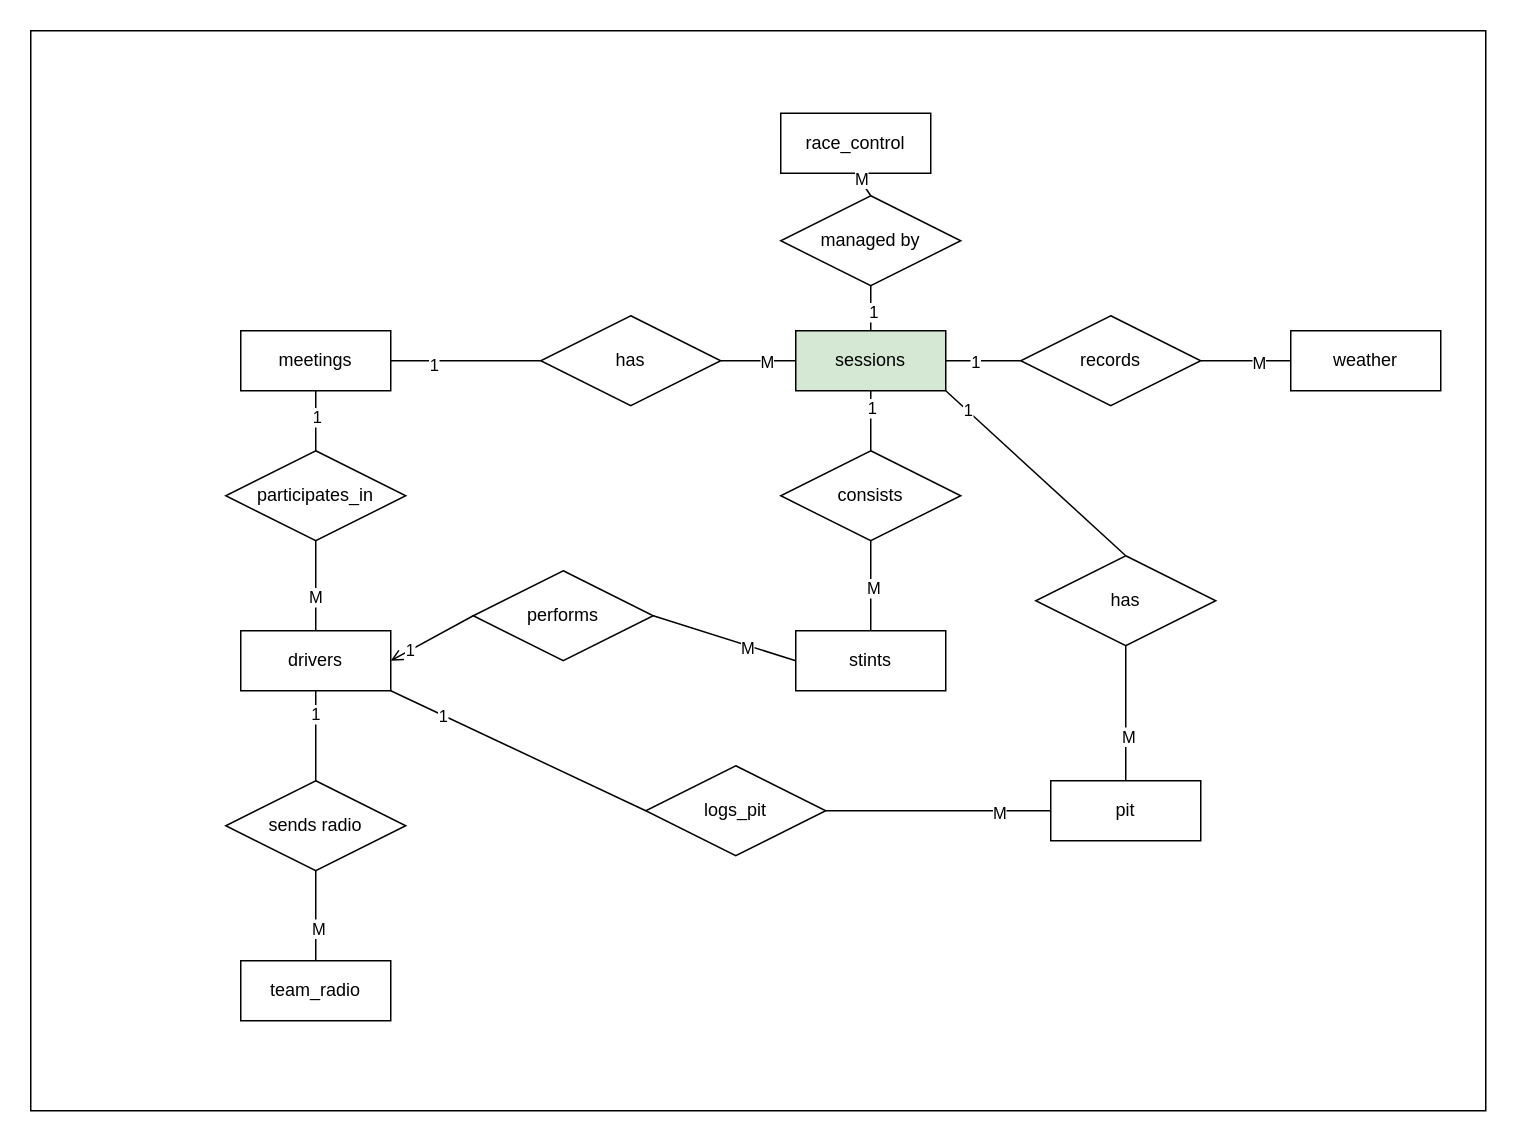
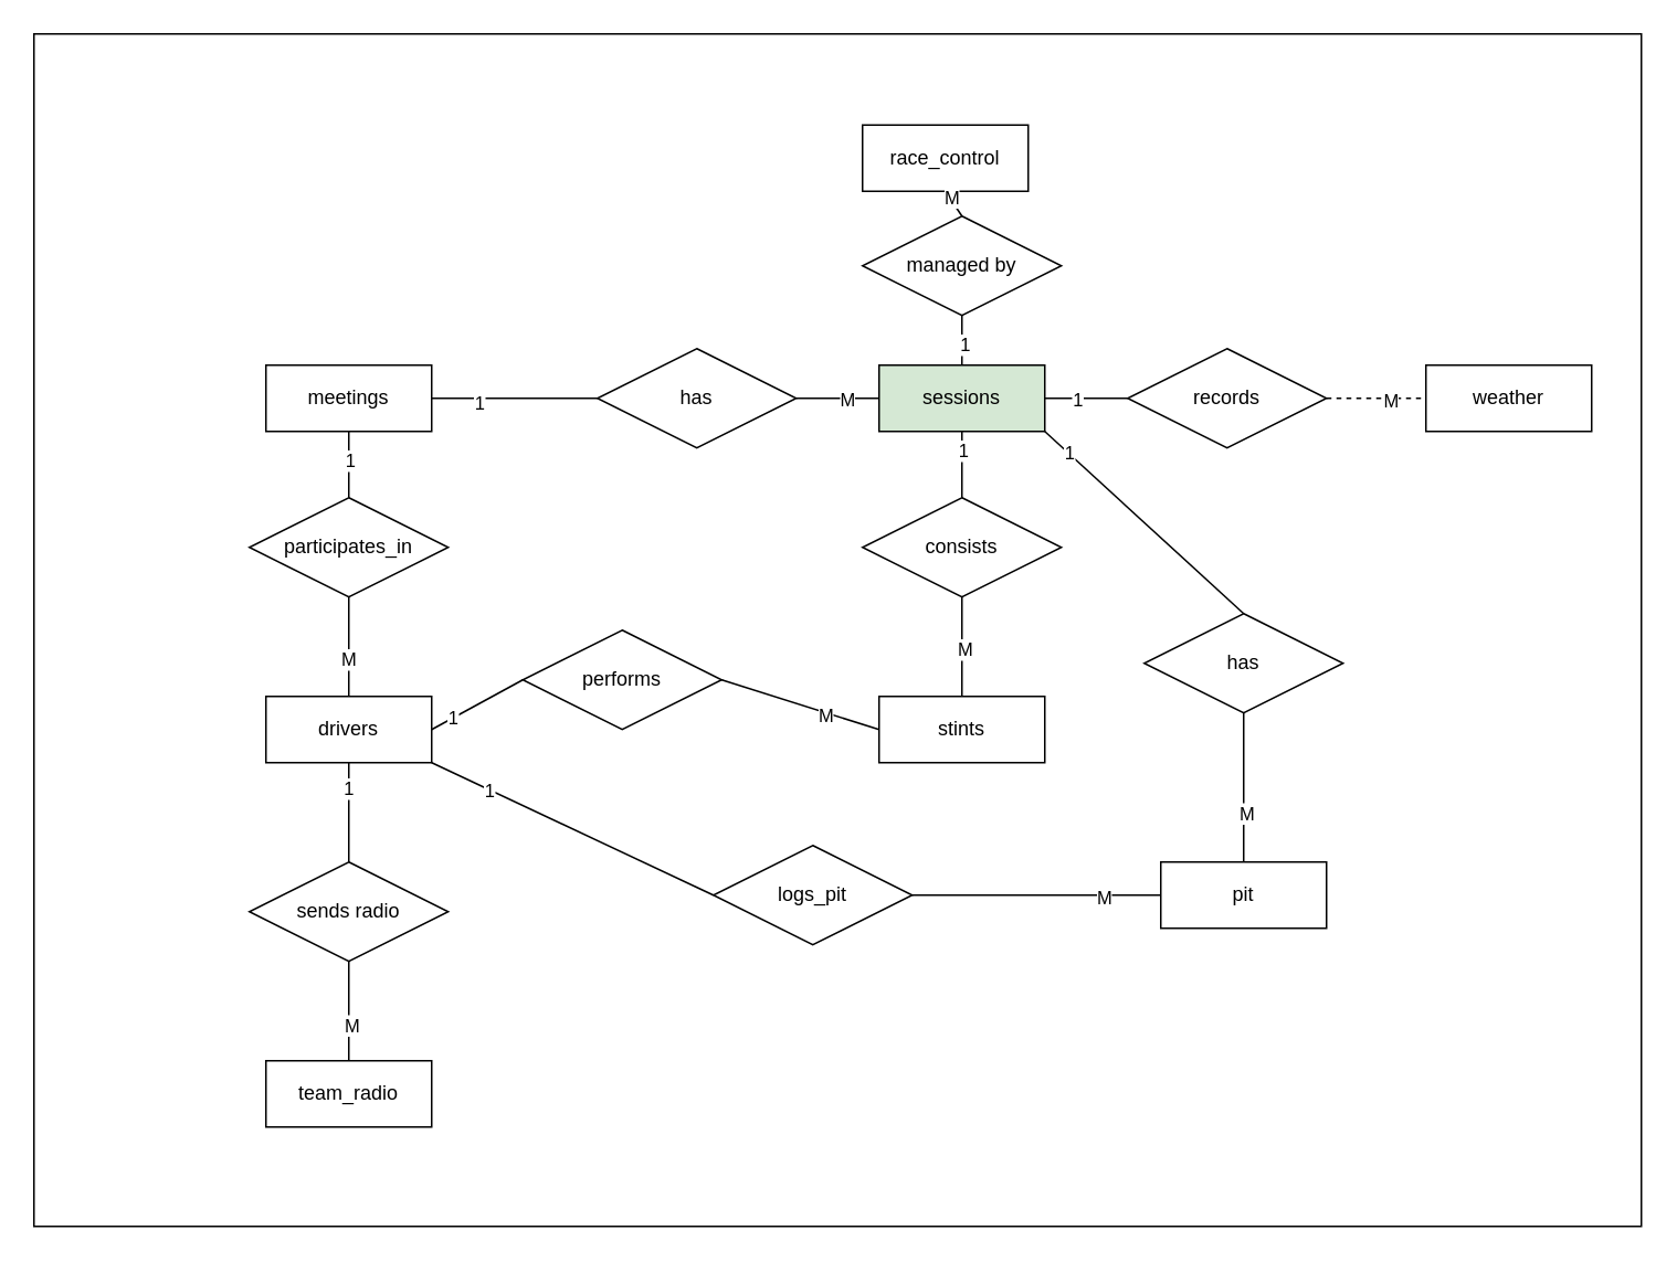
- <mxCell id="44" value="" style="endArrow=none;html=1;rounded=0;entryX=0;entryY=0.5;entryDx=0;entryDy=0;exitX=1;exitY=0.5;exitDx=0;exitDy=0;" edge="1" parent="1" source="41" target="7"><mxGeometry relative="1" as="geometry"><mxPoint x="280" y="500" as="sourcePoint" /><mxPoint x="440" y="500" as="targetPoint" /></mxGeometry></mxCell>
+ <mxCell id="44" value="" style="endArrow=none;html=1;rounded=0;entryX=0;entryY=0.5;entryDx=0;entryDy=0;exitX=1;exitY=0.5;exitDx=0;exitDy=0;dashed=1;" edge="1" parent="1" source="41" target="7"><mxGeometry relative="1" as="geometry"><mxPoint x="280" y="500" as="sourcePoint" /><mxPoint x="440" y="500" as="targetPoint" /></mxGeometry></mxCell>
- <mxCell id="14" value="" style="endArrow=open;html=1;rounded=0;entryX=1;entryY=0.5;entryDx=0;entryDy=0;exitX=0;exitY=0.5;exitDx=0;exitDy=0;" edge="1" parent="1" source="11" target="3"><mxGeometry relative="1" as="geometry"><mxPoint x="220" y="680" as="sourcePoint" /><mxPoint x="380" y="680" as="targetPoint" /></mxGeometry></mxCell>
+ <mxCell id="14" value="" style="endArrow=none;html=1;rounded=0;entryX=1;entryY=0.5;entryDx=0;entryDy=0;exitX=0;exitY=0.5;exitDx=0;exitDy=0;" edge="1" parent="1" source="11" target="3"><mxGeometry relative="1" as="geometry"><mxPoint x="220" y="680" as="sourcePoint" /><mxPoint x="380" y="680" as="targetPoint" /></mxGeometry></mxCell>
